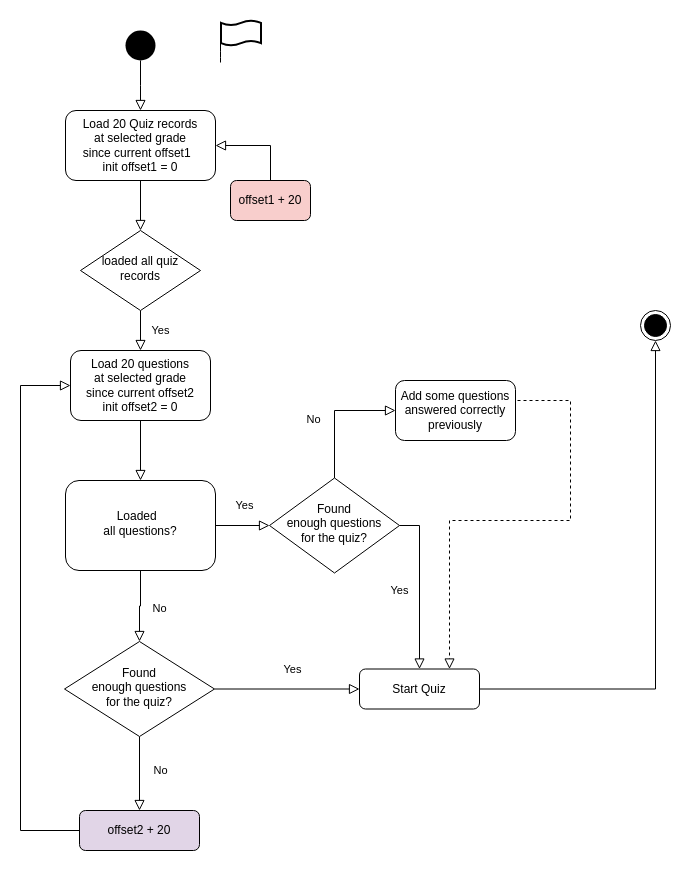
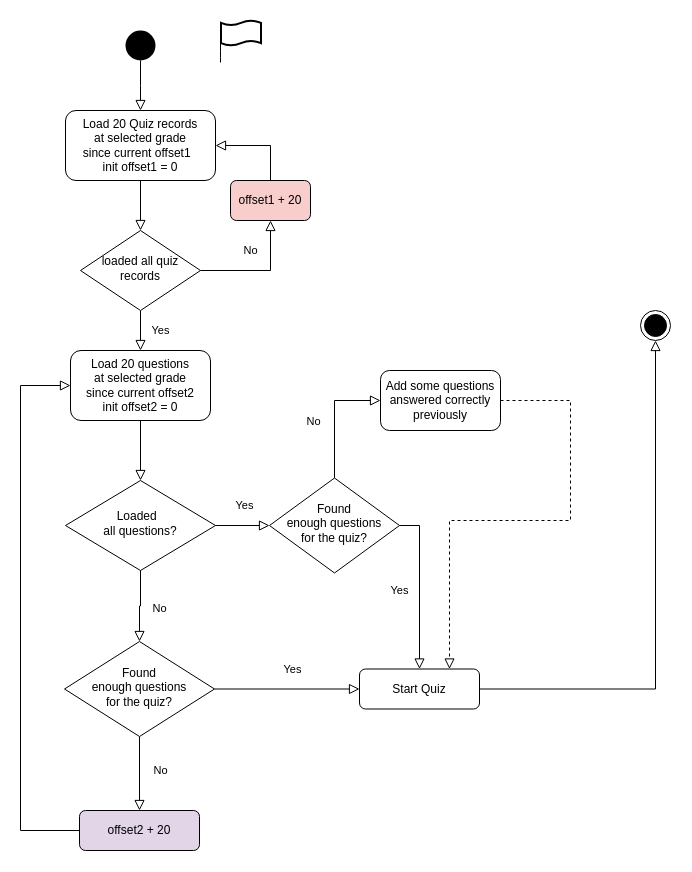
+ <mxCell id="5" value="No" style="edgeStyle=orthogonalEdgeStyle;rounded=0;html=1;jettySize=auto;orthogonalLoop=1;fontSize=11;endArrow=block;endFill=0;endSize=8;strokeWidth=1;shadow=0;labelBackgroundColor=none;entryX=0.5;entryY=1;entryDx=0;entryDy=0;" parent="1" source="6" target="12" edge="1"><mxGeometry x="0.5" y="20" relative="1" as="geometry"><mxPoint as="offset" /><mxPoint x="275" y="230" as="targetPoint" /><Array as="points"><mxPoint x="270" y="270" /></Array></mxGeometry></mxCell>
- <mxCell id="30" value="Add some questions answered correctly previously" style="rounded=1;whiteSpace=wrap;html=1;fontSize=12;glass=0;strokeWidth=1;shadow=0;" vertex="1" parent="1"><mxGeometry x="395" y="380" width="120" height="60" as="geometry" /></mxCell>
+ <mxCell id="30" value="Add some questions answered correctly previously" style="rounded=1;whiteSpace=wrap;html=1;fontSize=12;glass=0;strokeWidth=1;shadow=0;" vertex="1" parent="1"><mxGeometry x="380" y="370" width="120" height="60" as="geometry" /></mxCell>
- <mxCell id="16" value="Loaded&amp;nbsp;&amp;nbsp;&lt;br&gt;all questions?" style="whiteSpace=wrap;html=1;shadow=0;fontFamily=Helvetica;fontSize=12;align=center;strokeWidth=1;spacing=6;spacingTop=-4;rounded=1;" vertex="1" parent="1"><mxGeometry x="65" y="480" width="150" height="90" as="geometry" /></mxCell>
+ <mxCell id="16" value="Loaded&amp;nbsp;&amp;nbsp;&lt;br&gt;all questions?" style="rhombus;whiteSpace=wrap;html=1;shadow=0;fontFamily=Helvetica;fontSize=12;align=center;strokeWidth=1;spacing=6;spacingTop=-4;" vertex="1" parent="1"><mxGeometry x="65" y="480" width="150" height="90" as="geometry" /></mxCell>
